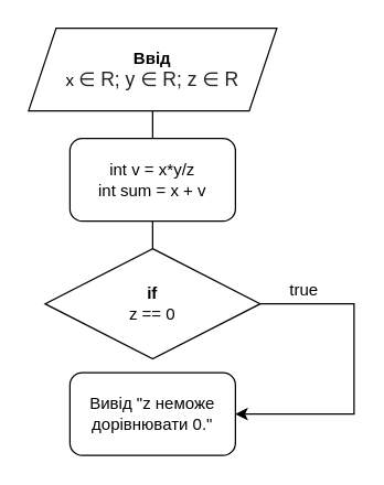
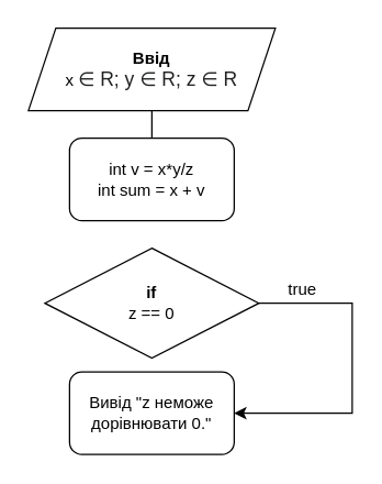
- <mxCell id="7" value="" style="endArrow=none;html=1;entryX=0.5;entryY=1;entryDx=0;entryDy=0;exitX=0.5;exitY=0;exitDx=0;exitDy=0;" edge="1" parent="1" source="6" target="3"><mxGeometry width="50" height="50" relative="1" as="geometry"><mxPoint x="86" y="370" as="sourcePoint" /><mxPoint x="136" y="320" as="targetPoint" /></mxGeometry></mxCell>
